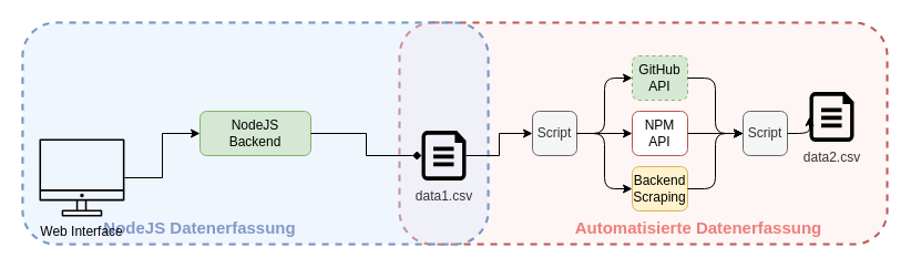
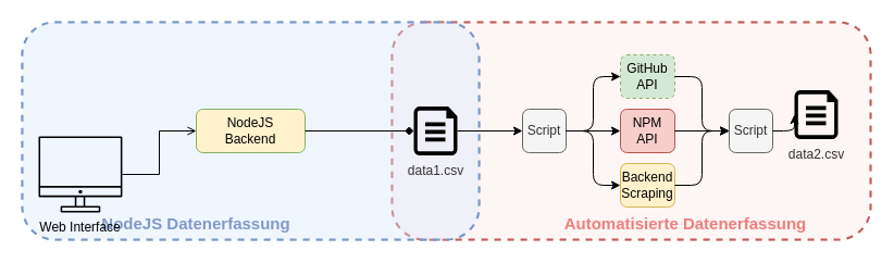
- <mxCell id="21" style="edgeStyle=orthogonalEdgeStyle;rounded=0;orthogonalLoop=1;jettySize=auto;html=1;" parent="16" source="20" target="19" edge="1"><mxGeometry relative="1" as="geometry" /></mxCell>
+ <mxCell id="21" style="edgeStyle=orthogonalEdgeStyle;rounded=0;orthogonalLoop=1;jettySize=auto;html=1;endArrow=open;" parent="16" source="20" target="19" edge="1"><mxGeometry relative="1" as="geometry" /></mxCell>
- <mxCell id="19" value="NodeJS &lt;br&gt;Backend" style="rounded=1;whiteSpace=wrap;html=1;fillColor=#d5e8d4;strokeColor=#82b366;" parent="16" vertex="1"><mxGeometry x="160" y="80" width="100" height="40" as="geometry" /></mxCell>
+ <mxCell id="19" value="NodeJS &lt;br&gt;Backend" style="rounded=1;whiteSpace=wrap;html=1;fillColor=#fff2cc;strokeColor=#82b366;" parent="16" vertex="1"><mxGeometry x="160" y="80" width="100" height="40" as="geometry" /></mxCell>
- <mxCell id="10" value="NPM&lt;br&gt;API" style="rounded=1;whiteSpace=wrap;html=1;fillColor=#ffffff;strokeColor=#b85450;" parent="2" vertex="1"><mxGeometry x="210" y="80" width="50" height="40" as="geometry" /></mxCell>
+ <mxCell id="10" value="NPM&lt;br&gt;API" style="rounded=1;whiteSpace=wrap;html=1;fillColor=#f8cecc;strokeColor=#b85450;" parent="2" vertex="1"><mxGeometry x="210" y="80" width="50" height="40" as="geometry" /></mxCell>
- <mxCell id="26" value="data1.csv" style="verticalLabelPosition=bottom;html=1;verticalAlign=top;align=center;shape=mxgraph.azure.cloud_services_configuration_file;pointerEvents=1;fontColor=#333333;fillColor=#000000;strokeColor=none;" parent="1" vertex="1"><mxGeometry x="380" y="117.5" width="40" height="45" as="geometry" /></mxCell>
+ <mxCell id="26" value="data1.csv" style="verticalLabelPosition=bottom;html=1;verticalAlign=top;align=center;shape=mxgraph.azure.cloud_services_configuration_file;pointerEvents=1;fontColor=#333333;fillColor=#000000;strokeColor=none;" parent="1" vertex="1"><mxGeometry x="380" y="97.5" width="40" height="45" as="geometry" /></mxCell>
